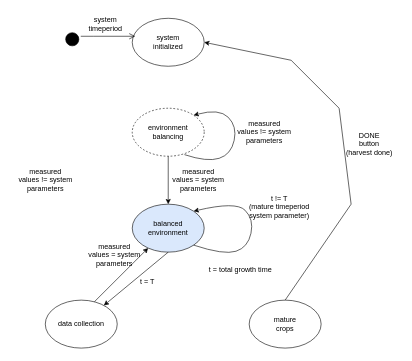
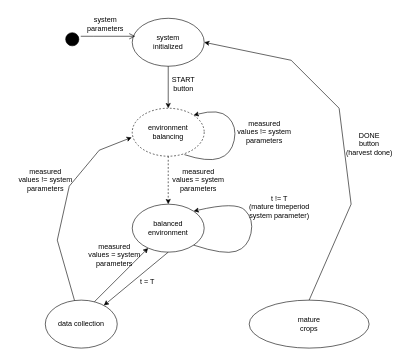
- <mxCell id="17" value="system&lt;br&gt;timeperiod" style="text;html=1;align=center;verticalAlign=middle;resizable=0;points=[];autosize=1;strokeColor=none;fillColor=none;" vertex="1" parent="1"><mxGeometry x="135" y="20" width="80" height="40" as="geometry" /></mxCell>
+ <mxCell id="17" value="system&lt;br&gt;parameters" style="text;html=1;align=center;verticalAlign=middle;resizable=0;points=[];autosize=1;strokeColor=none;fillColor=none;" vertex="1" parent="1"><mxGeometry x="135" y="20" width="80" height="40" as="geometry" /></mxCell>
+ <mxCell id="18" value="START &lt;br&gt;button" style="text;html=1;align=center;verticalAlign=middle;resizable=0;points=[];autosize=1;strokeColor=none;fillColor=none;" vertex="1" parent="1"><mxGeometry x="275" y="120" width="60" height="40" as="geometry" /></mxCell>
+ <mxCell id="7" value="" style="endArrow=classic;html=1;rounded=0;exitX=0.5;exitY=1;exitDx=0;exitDy=0;entryX=0.5;entryY=0;entryDx=0;entryDy=0;" edge="1" parent="1" source="2" target="3"><mxGeometry width="50" height="50" relative="1" as="geometry"><mxPoint x="295" y="150" as="sourcePoint" /><mxPoint x="345" y="100" as="targetPoint" /></mxGeometry></mxCell>
- <mxCell id="8" value="" style="endArrow=classic;html=1;rounded=0;exitX=0.5;exitY=1;exitDx=0;exitDy=0;entryX=0.5;entryY=0;entryDx=0;entryDy=0;" edge="1" parent="1" source="3" target="4"><mxGeometry width="50" height="50" relative="1" as="geometry"><mxPoint x="295" y="350" as="sourcePoint" /><mxPoint x="345" y="300" as="targetPoint" /></mxGeometry></mxCell>
+ <mxCell id="8" value="" style="endArrow=classic;html=1;rounded=0;exitX=0.5;exitY=1;exitDx=0;exitDy=0;entryX=0.5;entryY=0;entryDx=0;entryDy=0;dashed=1;" edge="1" parent="1" source="3" target="4"><mxGeometry width="50" height="50" relative="1" as="geometry"><mxPoint x="295" y="350" as="sourcePoint" /><mxPoint x="345" y="300" as="targetPoint" /></mxGeometry></mxCell>
+ <mxCell id="10" value="" style="endArrow=classic;html=1;rounded=0;entryX=-0.008;entryY=0.608;entryDx=0;entryDy=0;entryPerimeter=0;" edge="1" parent="1" source="5" target="3"><mxGeometry width="50" height="50" relative="1" as="geometry"><mxPoint x="295" y="270" as="sourcePoint" /><mxPoint x="345" y="220" as="targetPoint" /><Array as="points"><mxPoint x="95" y="400" /><mxPoint x="115" y="310" /><mxPoint x="165" y="250" /></Array></mxGeometry></mxCell>
- <mxCell id="4" value="balanced&lt;br&gt;environment" style="ellipse;whiteSpace=wrap;html=1;fillColor=#dae8fc;" vertex="1" parent="1"><mxGeometry x="220" y="340" width="120" height="80" as="geometry" /></mxCell>
+ <mxCell id="4" value="balanced&lt;br&gt;environment" style="ellipse;whiteSpace=wrap;html=1;" vertex="1" parent="1"><mxGeometry x="220" y="340" width="120" height="80" as="geometry" /></mxCell>
- <mxCell id="25" value="t = total growth time" style="text;html=1;align=center;verticalAlign=middle;resizable=0;points=[];autosize=1;strokeColor=none;fillColor=none;" vertex="1" parent="1"><mxGeometry x="335" y="435" width="130" height="30" as="geometry" /></mxCell>
- <mxCell id="6" value="mature&lt;br&gt;crops" style="ellipse;whiteSpace=wrap;html=1;" vertex="1" parent="1"><mxGeometry x="415" y="500" width="120" height="80" as="geometry" /></mxCell>
+ <mxCell id="6" value="mature&lt;br&gt;crops" style="ellipse;whiteSpace=wrap;html=1;" vertex="1" parent="1"><mxGeometry x="415" y="500" width="200" height="80" as="geometry" /></mxCell>
